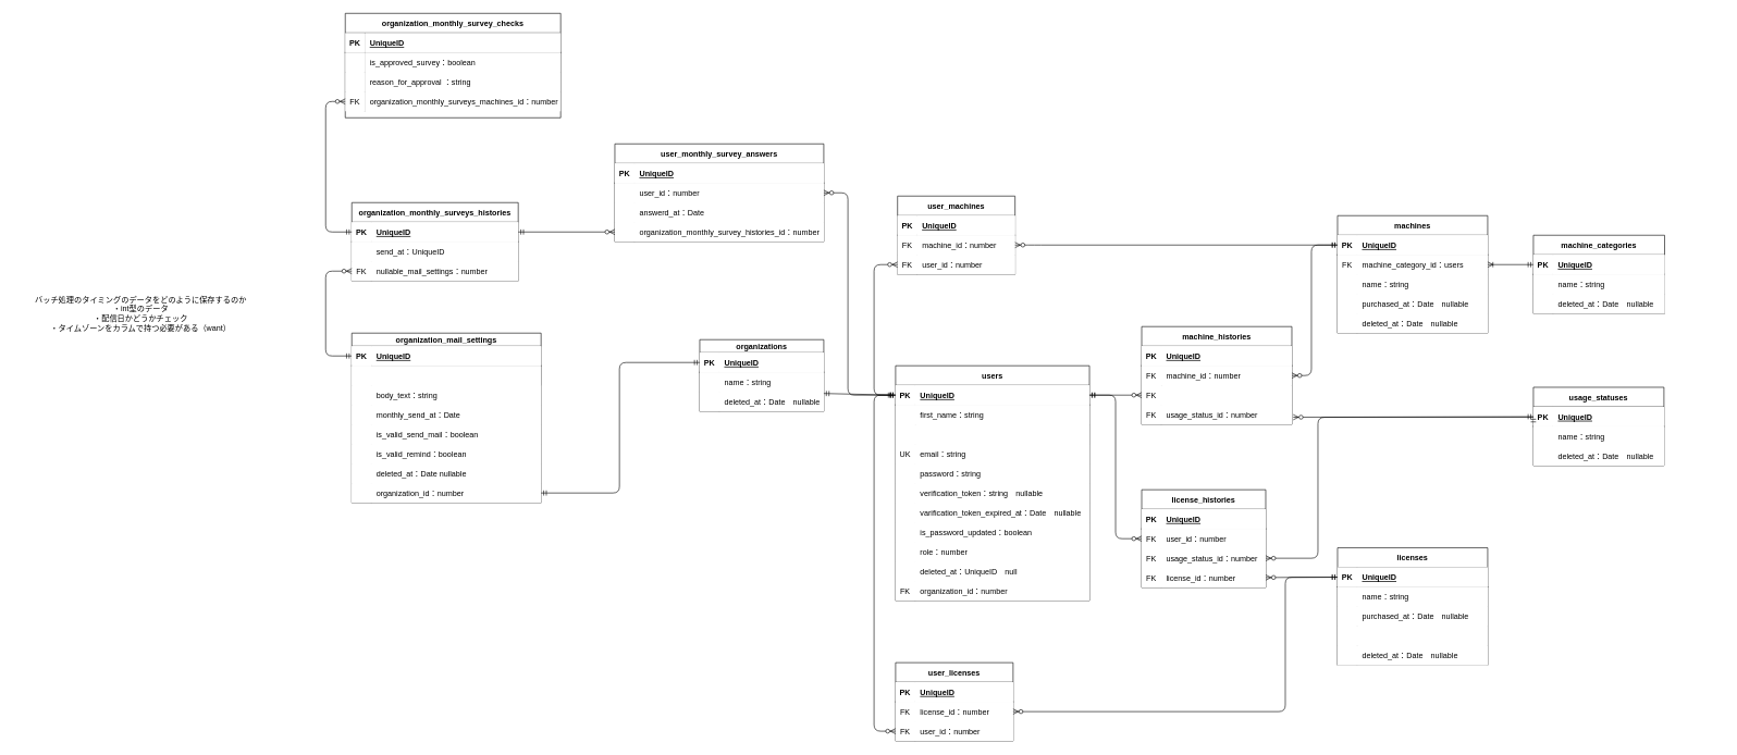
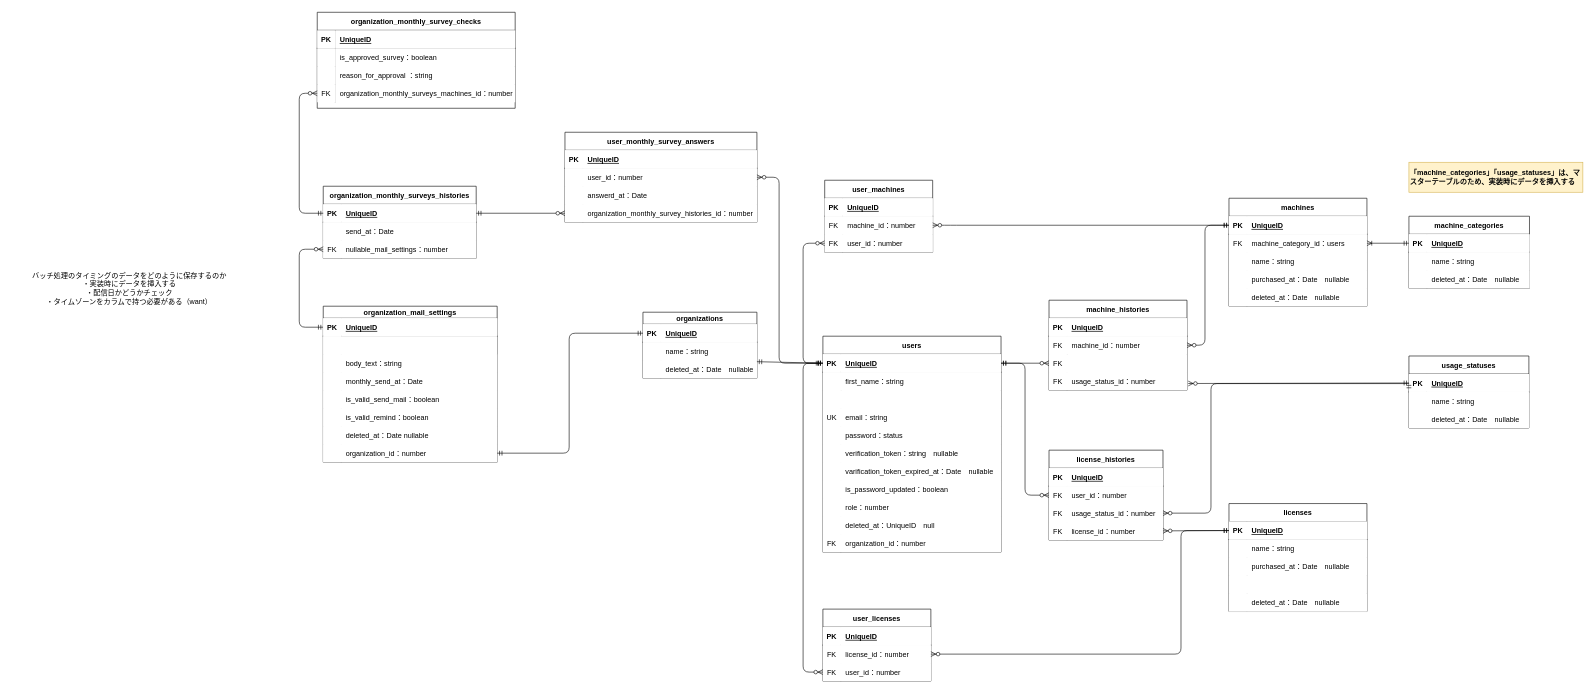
+ <mxCell id="180" value="&lt;span style=&quot;&quot;&gt;「machine_categories」「&lt;/span&gt;&lt;span style=&quot;&quot;&gt;usage_statuses&lt;/span&gt;&lt;span style=&quot;&quot;&gt;」は、&lt;/span&gt;マスターテーブルのため、実装時にデータを挿入する" style="text;html=1;strokeColor=#d6b656;fillColor=#fff2cc;align=left;verticalAlign=middle;whiteSpace=wrap;rounded=0;fontStyle=1" parent="1" vertex="1"><mxGeometry x="2348" y="270" width="290" height="50" as="geometry" /></mxCell>
- <mxCell id="94" value="send_at：UniqueID" style="shape=partialRectangle;connectable=0;top=0;left=0;bottom=0;right=0;align=left;spacingLeft=6;overflow=hidden;strokeColor=#000000;" parent="92" vertex="1"><mxGeometry x="30" width="225" height="30" as="geometry"><mxRectangle width="225" height="30" as="alternateBounds" /></mxGeometry></mxCell>
+ <mxCell id="94" value="send_at：Date" style="shape=partialRectangle;connectable=0;top=0;left=0;bottom=0;right=0;align=left;spacingLeft=6;overflow=hidden;strokeColor=#000000;" parent="92" vertex="1"><mxGeometry x="30" width="225" height="30" as="geometry"><mxRectangle width="225" height="30" as="alternateBounds" /></mxGeometry></mxCell>
- <mxCell id="192" value="バッチ処理のタイミングのデータをどのように保存するのか&lt;br&gt;・int型のデータ&lt;br&gt;・配信日かどうかチェック&lt;br&gt;・タイムゾーンをカラムで持つ必要がある（want）" style="text;html=1;strokeColor=none;fillColor=none;align=center;verticalAlign=middle;whiteSpace=wrap;rounded=0;" parent="1" vertex="1"><mxGeometry x="20" y="410" width="390" height="140" as="geometry" /></mxCell>
+ <mxCell id="192" value="バッチ処理のタイミングのデータをどのように保存するのか&lt;br&gt;・実装時にデータを挿入する&lt;br&gt;・配信日かどうかチェック&lt;br&gt;・タイムゾーンをカラムで持つ必要がある（want）" style="text;html=1;strokeColor=none;fillColor=none;align=center;verticalAlign=middle;whiteSpace=wrap;rounded=0;" parent="1" vertex="1"><mxGeometry x="20" y="410" width="390" height="140" as="geometry" /></mxCell>
- <mxCell id="16" value="password：string" style="shape=partialRectangle;connectable=0;top=0;left=0;bottom=0;right=0;align=left;spacingLeft=6;overflow=hidden;strokeColor=#000000;" parent="14" vertex="1"><mxGeometry x="30" width="267" height="30" as="geometry"><mxRectangle width="267" height="30" as="alternateBounds" /></mxGeometry></mxCell>
+ <mxCell id="16" value="password：status" style="shape=partialRectangle;connectable=0;top=0;left=0;bottom=0;right=0;align=left;spacingLeft=6;overflow=hidden;strokeColor=#000000;" parent="14" vertex="1"><mxGeometry x="30" width="267" height="30" as="geometry"><mxRectangle width="267" height="30" as="alternateBounds" /></mxGeometry></mxCell>
